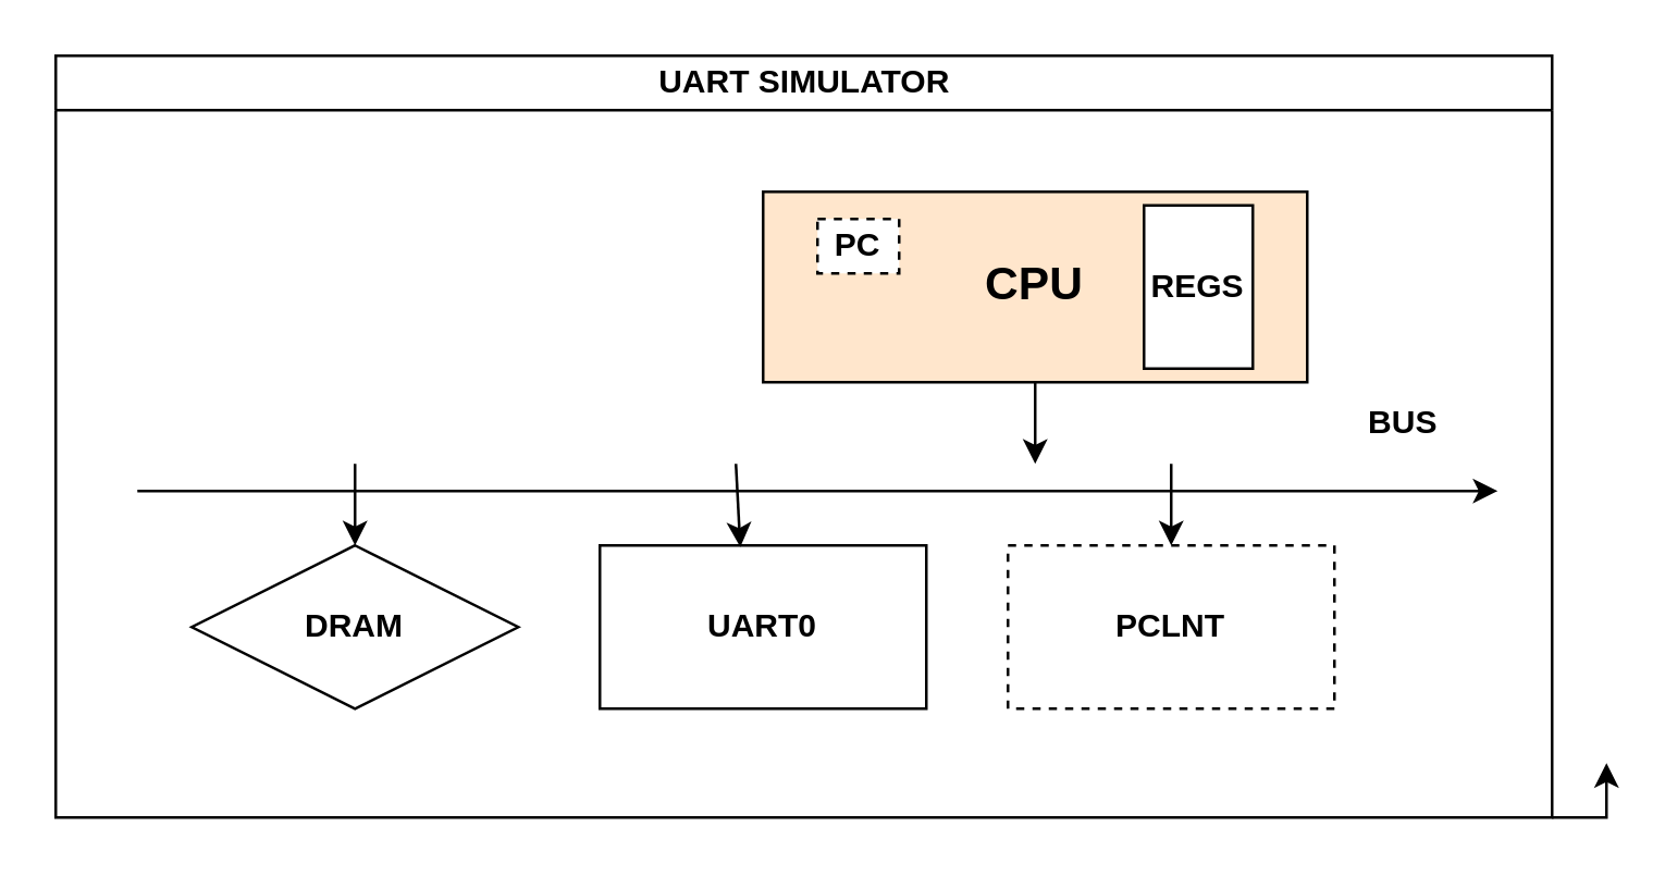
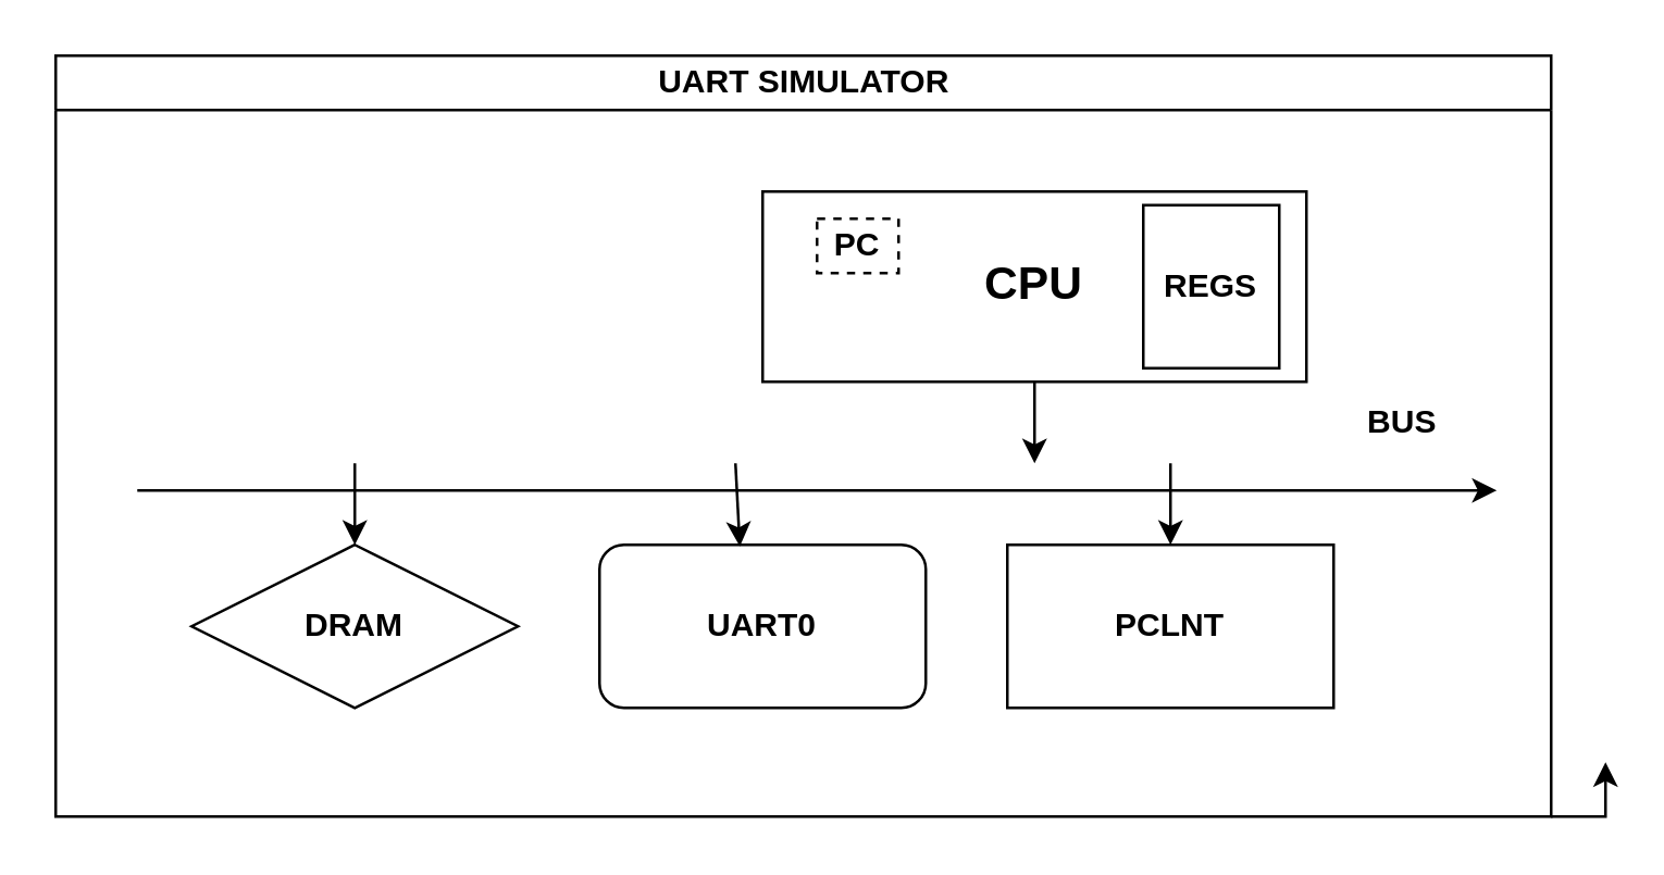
- <mxCell id="5" value="&lt;b&gt;&lt;font style=&quot;font-size: 17px;&quot;&gt;CPU&lt;/font&gt;&lt;/b&gt;" style="rounded=0;whiteSpace=wrap;html=1;fillColor=#ffe6cc;" vertex="1" parent="3"><mxGeometry x="260" y="50" width="200" height="70" as="geometry" /></mxCell>
+ <mxCell id="5" value="&lt;b&gt;&lt;font style=&quot;font-size: 17px;&quot;&gt;CPU&lt;/font&gt;&lt;/b&gt;" style="rounded=0;whiteSpace=wrap;html=1;" vertex="1" parent="3"><mxGeometry x="260" y="50" width="200" height="70" as="geometry" /></mxCell>
- <mxCell id="7" value="&lt;b&gt;REGS&lt;/b&gt;" style="rounded=0;whiteSpace=wrap;html=1;" vertex="1" parent="3"><mxGeometry x="400" y="55" width="40" height="60" as="geometry" /></mxCell>
+ <mxCell id="7" value="&lt;b&gt;REGS&lt;/b&gt;" style="rounded=0;whiteSpace=wrap;html=1;" vertex="1" parent="3"><mxGeometry x="400" y="55" width="50" height="60" as="geometry" /></mxCell>
- <mxCell id="10" value="&lt;b&gt;UART0&lt;/b&gt;" style="rounded=0;whiteSpace=wrap;html=1;" vertex="1" parent="3"><mxGeometry x="200" y="180" width="120" height="60" as="geometry" /></mxCell>
+ <mxCell id="10" value="&lt;b&gt;UART0&lt;/b&gt;" style="whiteSpace=wrap;html=1;rounded=1;" vertex="1" parent="3"><mxGeometry x="200" y="180" width="120" height="60" as="geometry" /></mxCell>
- <mxCell id="11" value="&lt;b&gt;PCLNT&lt;/b&gt;" style="rounded=0;whiteSpace=wrap;html=1;dashed=1;" vertex="1" parent="3"><mxGeometry x="350" y="180" width="120" height="60" as="geometry" /></mxCell>
+ <mxCell id="11" value="&lt;b&gt;PCLNT&lt;/b&gt;" style="rounded=0;whiteSpace=wrap;html=1;" vertex="1" parent="3"><mxGeometry x="350" y="180" width="120" height="60" as="geometry" /></mxCell>
